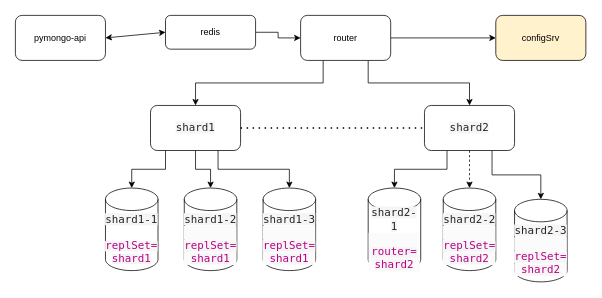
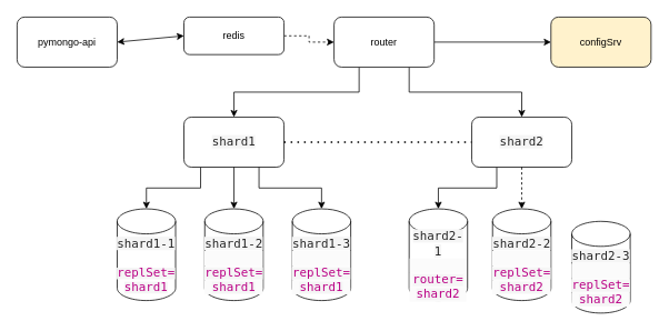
- <mxCell id="14" value="" style="edgeStyle=orthogonalEdgeStyle;rounded=0;orthogonalLoop=1;jettySize=auto;html=1;entryX=0;entryY=0.5;entryDx=0;entryDy=0;exitX=1;exitY=0.5;exitDx=0;exitDy=0;" parent="1" source="25" target="15" edge="1"><mxGeometry relative="1" as="geometry"><mxPoint x="370" y="80" as="sourcePoint" /></mxGeometry></mxCell>
+ <mxCell id="14" value="" style="edgeStyle=orthogonalEdgeStyle;rounded=0;orthogonalLoop=1;jettySize=auto;html=1;entryX=0;entryY=0.5;entryDx=0;entryDy=0;exitX=1;exitY=0.5;exitDx=0;exitDy=0;dashed=1;" parent="1" source="25" target="15" edge="1"><mxGeometry relative="1" as="geometry"><mxPoint x="370" y="80" as="sourcePoint" /></mxGeometry></mxCell>
- <mxCell id="12" value="&lt;span style=&quot;color: rgba(0, 0, 0, 0.85); font-family: Menlo, &amp;quot;Ubuntu Mono&amp;quot;, consolas, source-code-pro, monospace; font-size: 14.4px; white-space-collapse: break-spaces; background-color: rgb(245, 245, 245);&quot;&gt;shard1&lt;/span&gt;" style="rounded=1;whiteSpace=wrap;html=1;" parent="1" vertex="1"><mxGeometry x="200" y="140" width="120" height="60" as="geometry" /></mxCell>
+ <mxCell id="12" value="&lt;span style=&quot;color: rgba(0, 0, 0, 0.85); font-family: Menlo, &amp;quot;Ubuntu Mono&amp;quot;, consolas, source-code-pro, monospace; font-size: 14.4px; white-space-collapse: break-spaces; background-color: rgb(245, 245, 245);&quot;&gt;shard1&lt;/span&gt;" style="rounded=1;whiteSpace=wrap;html=1;" parent="1" vertex="1"><mxGeometry x="220" y="140" width="120" height="60" as="geometry" /></mxCell>
- <mxCell id="21" style="edgeStyle=orthogonalEdgeStyle;rounded=0;orthogonalLoop=1;jettySize=auto;html=1;exitX=0.75;exitY=1;exitDx=0;exitDy=0;entryX=0.5;entryY=0;entryDx=0;entryDy=0;entryPerimeter=0;" parent="1" source="17" target="9" edge="1"><mxGeometry relative="1" as="geometry" /></mxCell>
